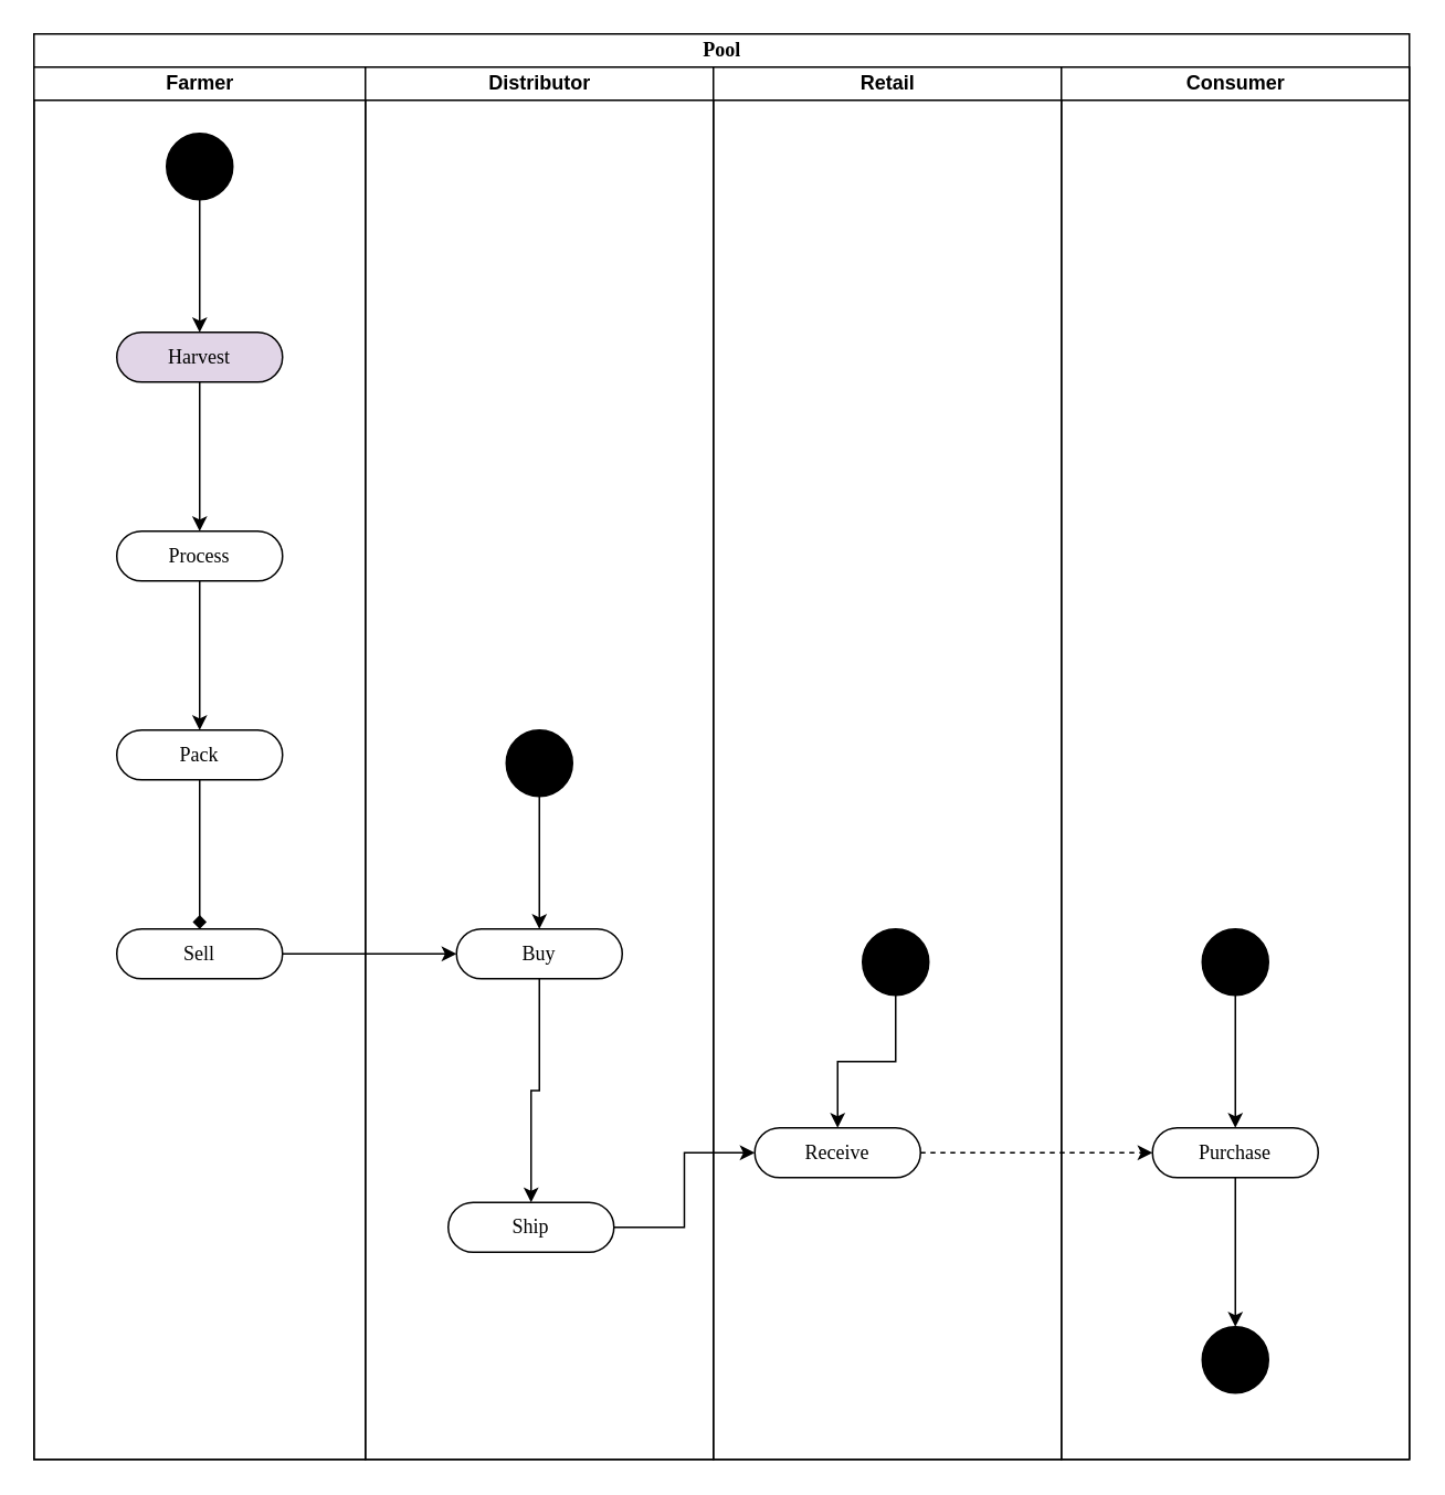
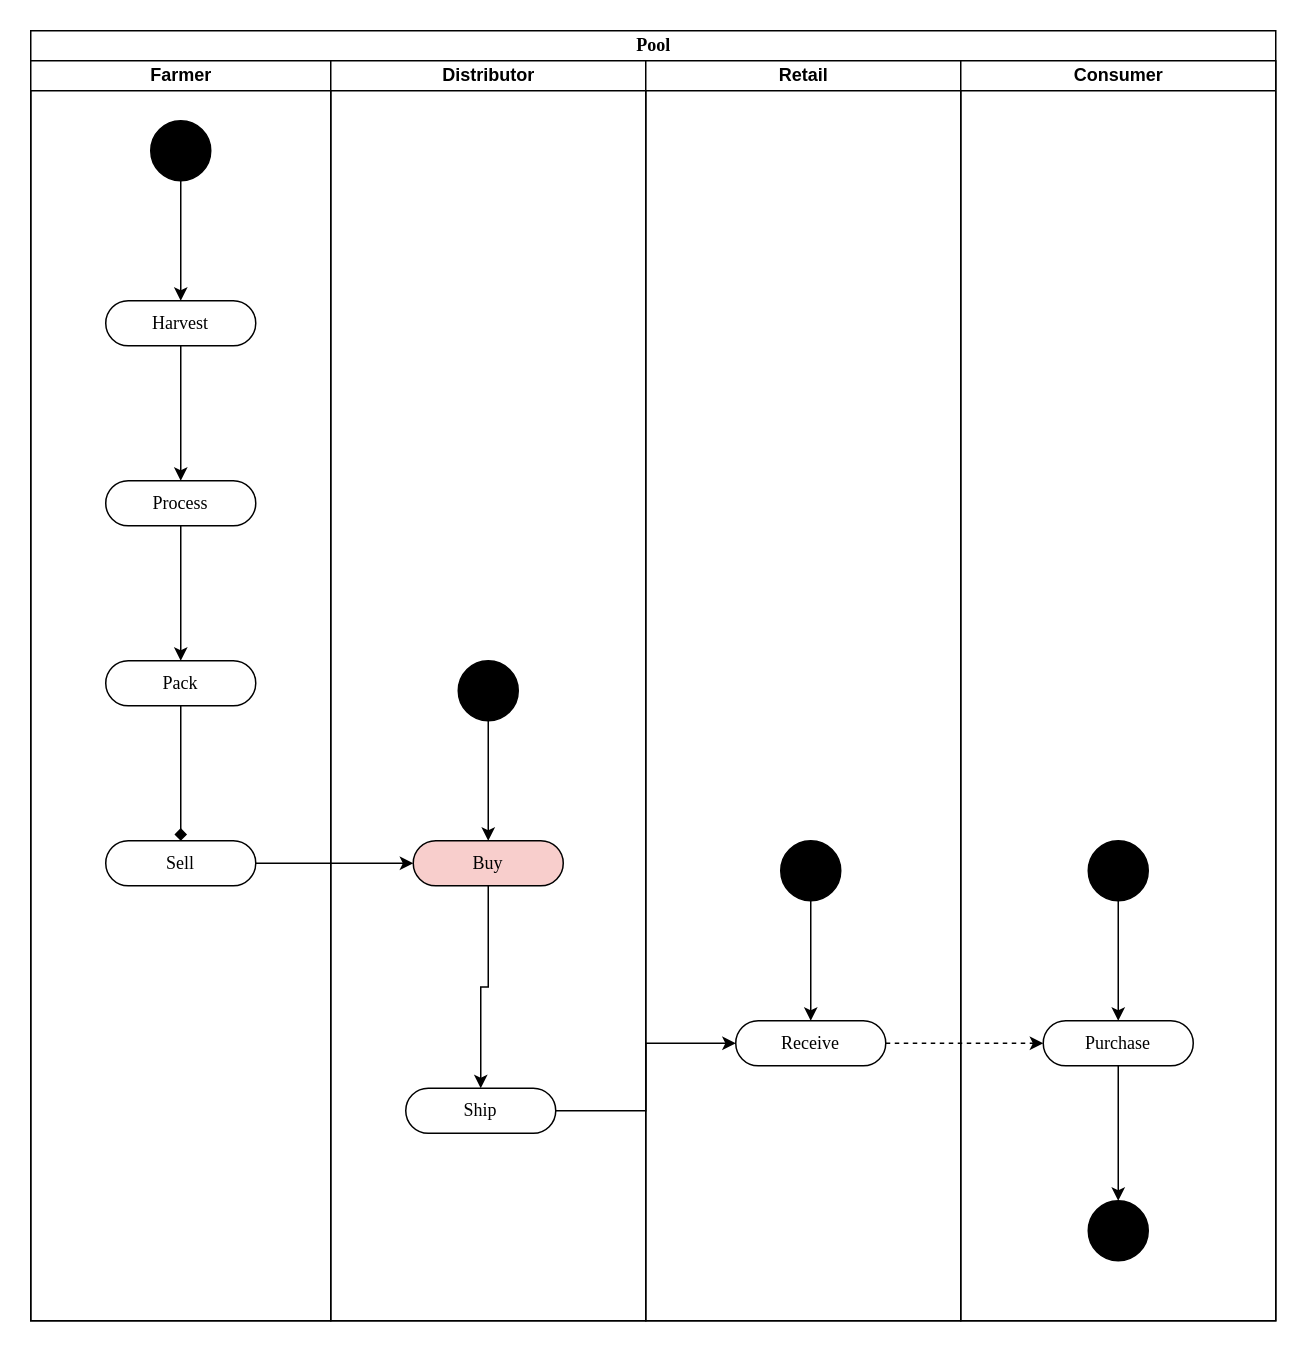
- <mxCell id="6" value="Harvest" style="rounded=1;whiteSpace=wrap;html=1;shadow=0;comic=0;labelBackgroundColor=none;strokeWidth=1;fontFamily=Verdana;fontSize=12;align=center;arcSize=50;fillColor=#e1d5e7;" vertex="1" parent="3"><mxGeometry x="50" y="160" width="100" height="30" as="geometry" /></mxCell>
+ <mxCell id="6" value="Harvest" style="rounded=1;whiteSpace=wrap;html=1;shadow=0;comic=0;labelBackgroundColor=none;strokeWidth=1;fontFamily=Verdana;fontSize=12;align=center;arcSize=50;" vertex="1" parent="3"><mxGeometry x="50" y="160" width="100" height="30" as="geometry" /></mxCell>
- <mxCell id="16" value="Buy" style="rounded=1;whiteSpace=wrap;html=1;shadow=0;comic=0;labelBackgroundColor=none;strokeWidth=1;fontFamily=Verdana;fontSize=12;align=center;arcSize=50;" vertex="1" parent="13"><mxGeometry x="55" y="520" width="100" height="30" as="geometry" /></mxCell>
+ <mxCell id="16" value="Buy" style="rounded=1;whiteSpace=wrap;html=1;shadow=0;comic=0;labelBackgroundColor=none;strokeWidth=1;fontFamily=Verdana;fontSize=12;align=center;arcSize=50;fillColor=#f8cecc;" vertex="1" parent="13"><mxGeometry x="55" y="520" width="100" height="30" as="geometry" /></mxCell>
- <mxCell id="21" value="Receive" style="rounded=1;whiteSpace=wrap;html=1;shadow=0;comic=0;labelBackgroundColor=none;strokeWidth=1;fontFamily=Verdana;fontSize=12;align=center;arcSize=50;" vertex="1" parent="19"><mxGeometry x="25" y="640" width="100" height="30" as="geometry" /></mxCell>
+ <mxCell id="21" value="Receive" style="rounded=1;whiteSpace=wrap;html=1;shadow=0;comic=0;labelBackgroundColor=none;strokeWidth=1;fontFamily=Verdana;fontSize=12;align=center;arcSize=50;" vertex="1" parent="19"><mxGeometry x="60" y="640" width="100" height="30" as="geometry" /></mxCell>
